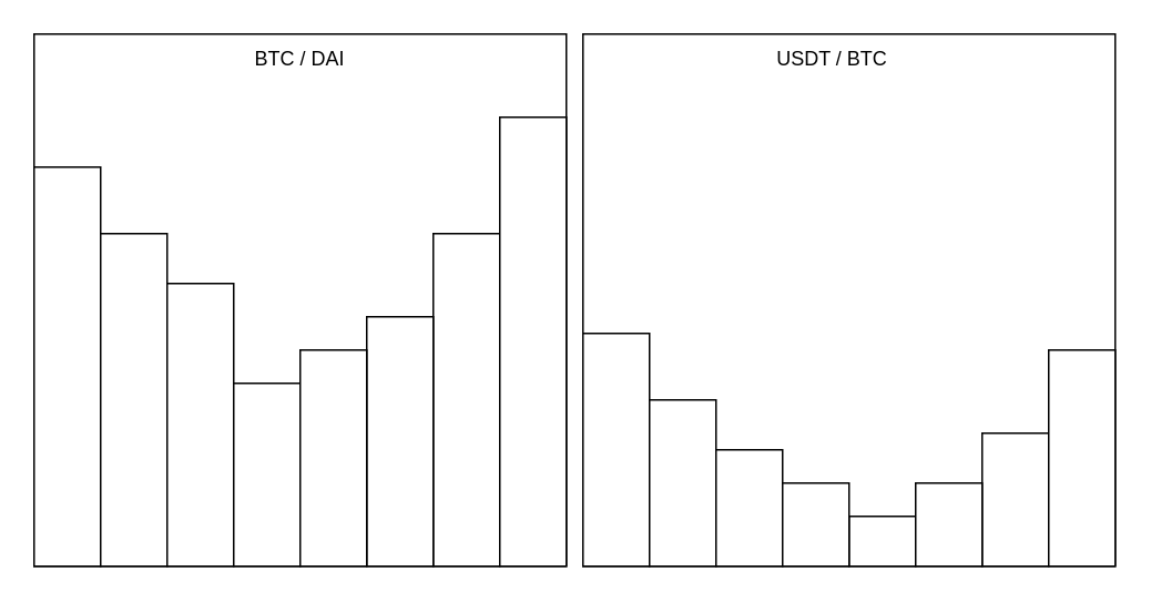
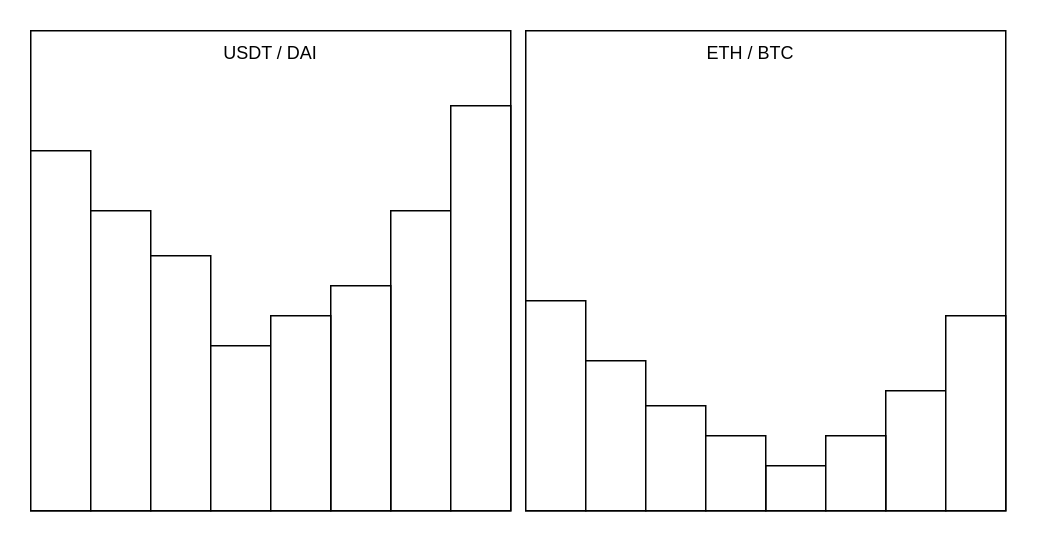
- <mxCell id="21" value="BTC / DAI" style="text;html=1;align=center;verticalAlign=middle;whiteSpace=wrap;rounded=0;" vertex="1" parent="1"><mxGeometry x="140" y="20" width="80" height="30" as="geometry" /></mxCell>
+ <mxCell id="21" value="USDT / DAI" style="text;html=1;align=center;verticalAlign=middle;whiteSpace=wrap;rounded=0;" vertex="1" parent="1"><mxGeometry x="140" y="20" width="80" height="30" as="geometry" /></mxCell>
- <mxCell id="20" value="USDT / BTC" style="text;html=1;align=center;verticalAlign=middle;whiteSpace=wrap;rounded=0;" vertex="1" parent="1"><mxGeometry x="460" y="20" width="80" height="30" as="geometry" /></mxCell>
+ <mxCell id="20" value="ETH / BTC" style="text;html=1;align=center;verticalAlign=middle;whiteSpace=wrap;rounded=0;" vertex="1" parent="1"><mxGeometry x="460" y="20" width="80" height="30" as="geometry" /></mxCell>
